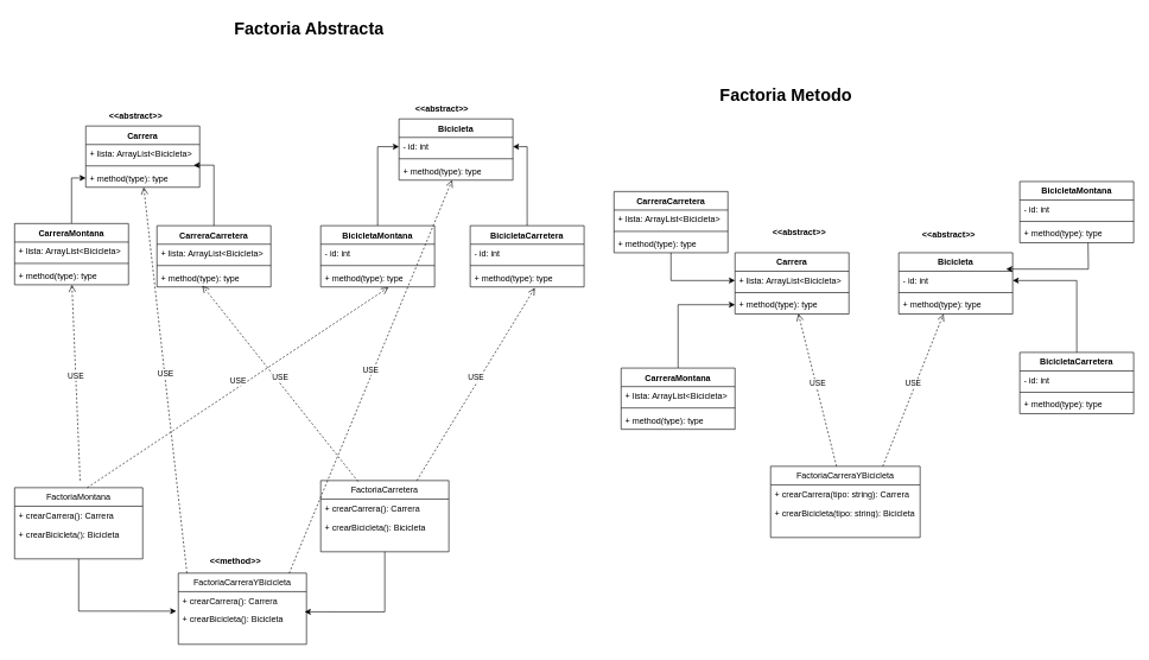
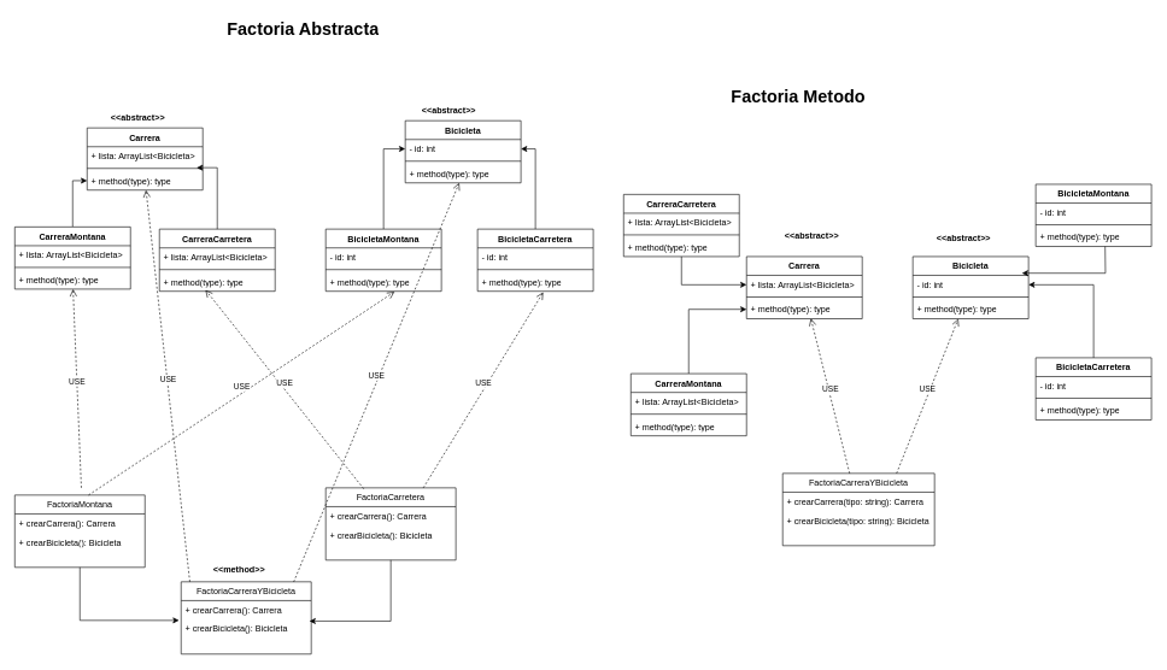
- <mxCell id="44" value="&lt;h1&gt;Factoria Abstracta&lt;/h1&gt;&lt;p&gt;&lt;br&gt;&lt;/p&gt;" style="text;html=1;spacing=5;spacingTop=-20;whiteSpace=wrap;overflow=hidden;rounded=0;" vertex="1" parent="1"><mxGeometry x="324" y="20" width="323" height="64" as="geometry" /></mxCell>
+ <mxCell id="44" value="&lt;h1&gt;Factoria Abstracta&lt;/h1&gt;&lt;p&gt;&lt;br&gt;&lt;/p&gt;" style="text;html=1;spacing=5;spacingTop=-20;whiteSpace=wrap;overflow=hidden;rounded=0;" vertex="1" parent="1"><mxGeometry x="309" y="20" width="323" height="64" as="geometry" /></mxCell>
